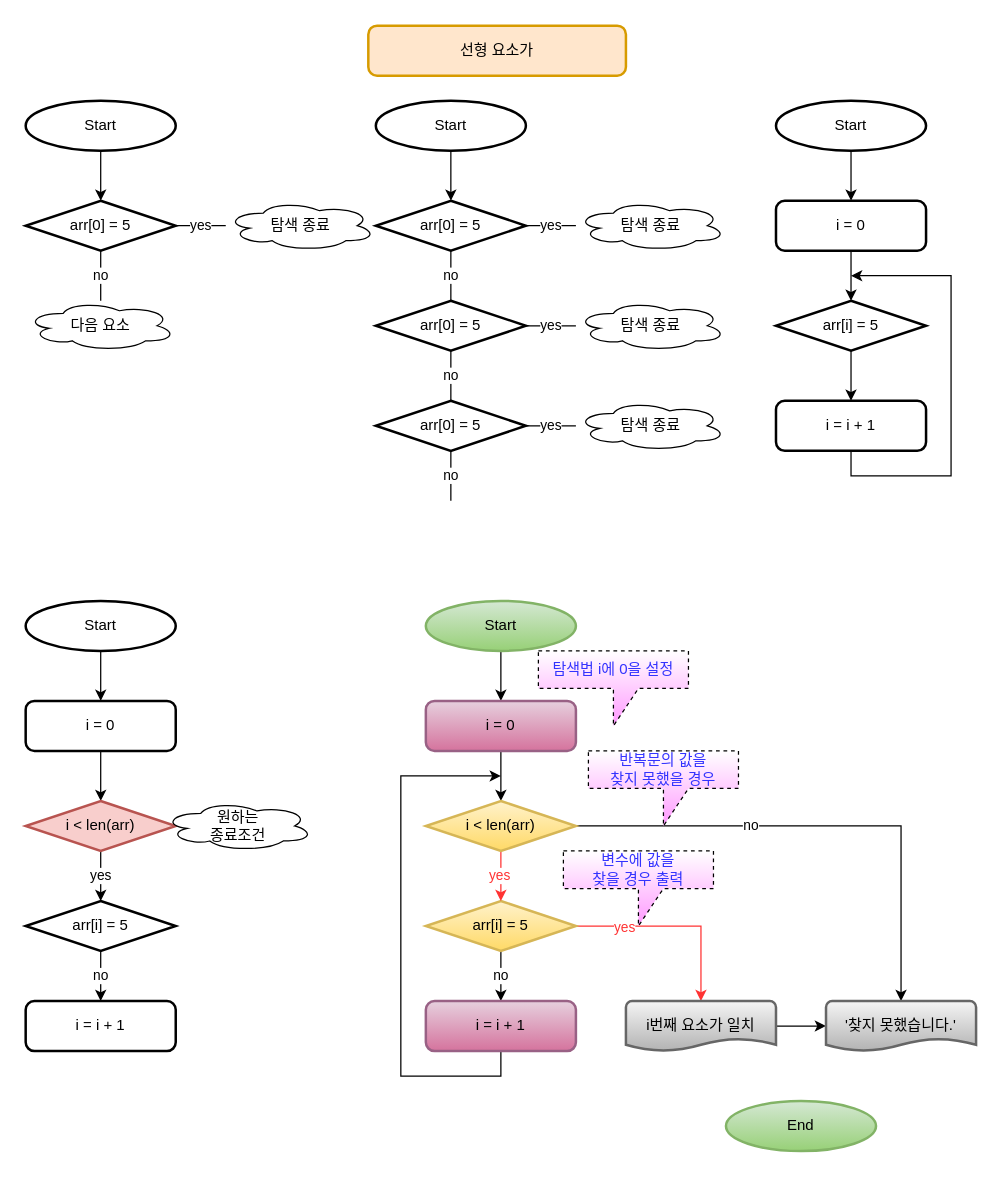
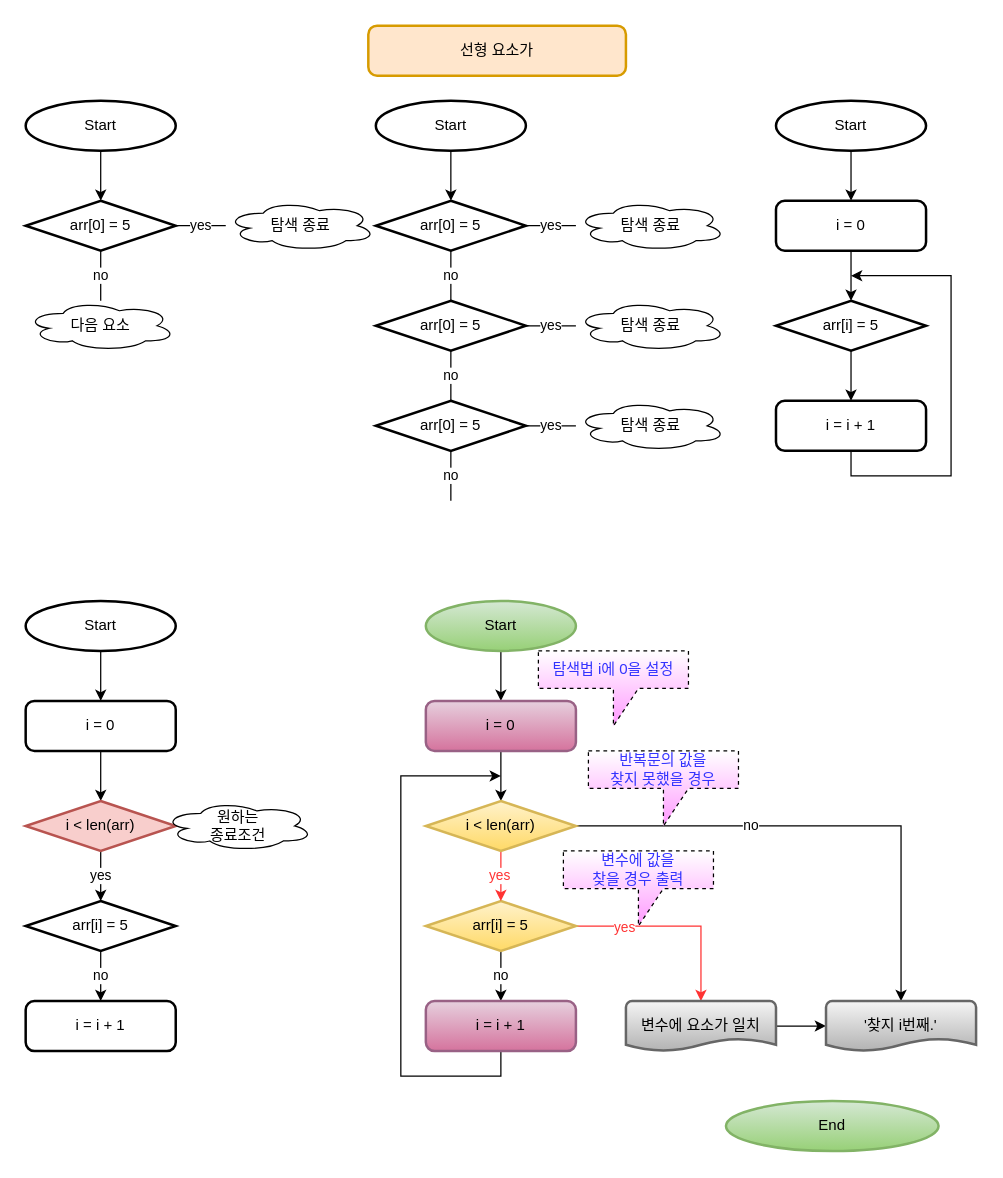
- <mxCell id="56" value="i번째 요소가 일치" style="strokeWidth=2;html=1;shape=mxgraph.flowchart.document2;whiteSpace=wrap;size=0.25;fillColor=#f5f5f5;strokeColor=#666666;gradientColor=#b3b3b3;" vertex="1" parent="1"><mxGeometry x="500" y="800" width="120" height="40" as="geometry" /></mxCell>
+ <mxCell id="56" value="변수에 요소가 일치" style="strokeWidth=2;html=1;shape=mxgraph.flowchart.document2;whiteSpace=wrap;size=0.25;fillColor=#f5f5f5;strokeColor=#666666;gradientColor=#b3b3b3;" vertex="1" parent="1"><mxGeometry x="500" y="800" width="120" height="40" as="geometry" /></mxCell>
- <mxCell id="57" value="'찾지 못했습니다.'" style="strokeWidth=2;html=1;shape=mxgraph.flowchart.document2;whiteSpace=wrap;size=0.25;fillColor=#f5f5f5;strokeColor=#666666;gradientColor=#b3b3b3;" vertex="1" parent="1"><mxGeometry x="660" y="800" width="120" height="40" as="geometry" /></mxCell>
+ <mxCell id="57" value="'찾지 i번째.'" style="strokeWidth=2;html=1;shape=mxgraph.flowchart.document2;whiteSpace=wrap;size=0.25;fillColor=#f5f5f5;strokeColor=#666666;gradientColor=#b3b3b3;" vertex="1" parent="1"><mxGeometry x="660" y="800" width="120" height="40" as="geometry" /></mxCell>
- <mxCell id="58" value="End" style="strokeWidth=2;html=1;shape=mxgraph.flowchart.start_2;whiteSpace=wrap;fillColor=#d5e8d4;gradientColor=#97d077;strokeColor=#82b366;" vertex="1" parent="1"><mxGeometry x="580" y="880" width="120" height="40" as="geometry" /></mxCell>
+ <mxCell id="58" value="End" style="strokeWidth=2;html=1;shape=mxgraph.flowchart.start_2;whiteSpace=wrap;fillColor=#d5e8d4;gradientColor=#97d077;strokeColor=#82b366;" vertex="1" parent="1"><mxGeometry x="580" y="880" width="170" height="40" as="geometry" /></mxCell>
